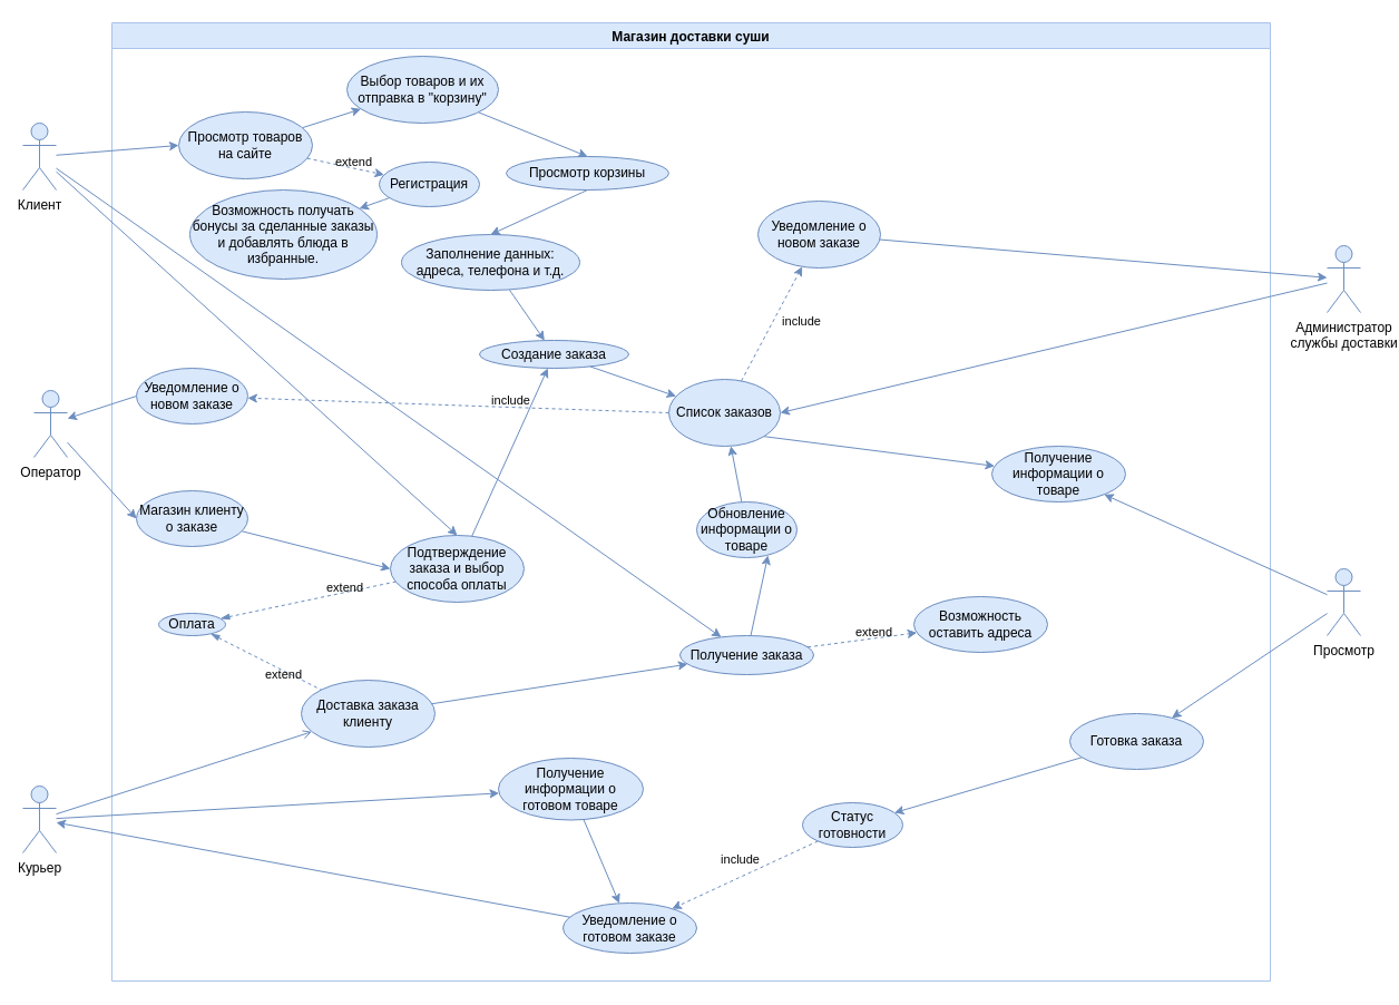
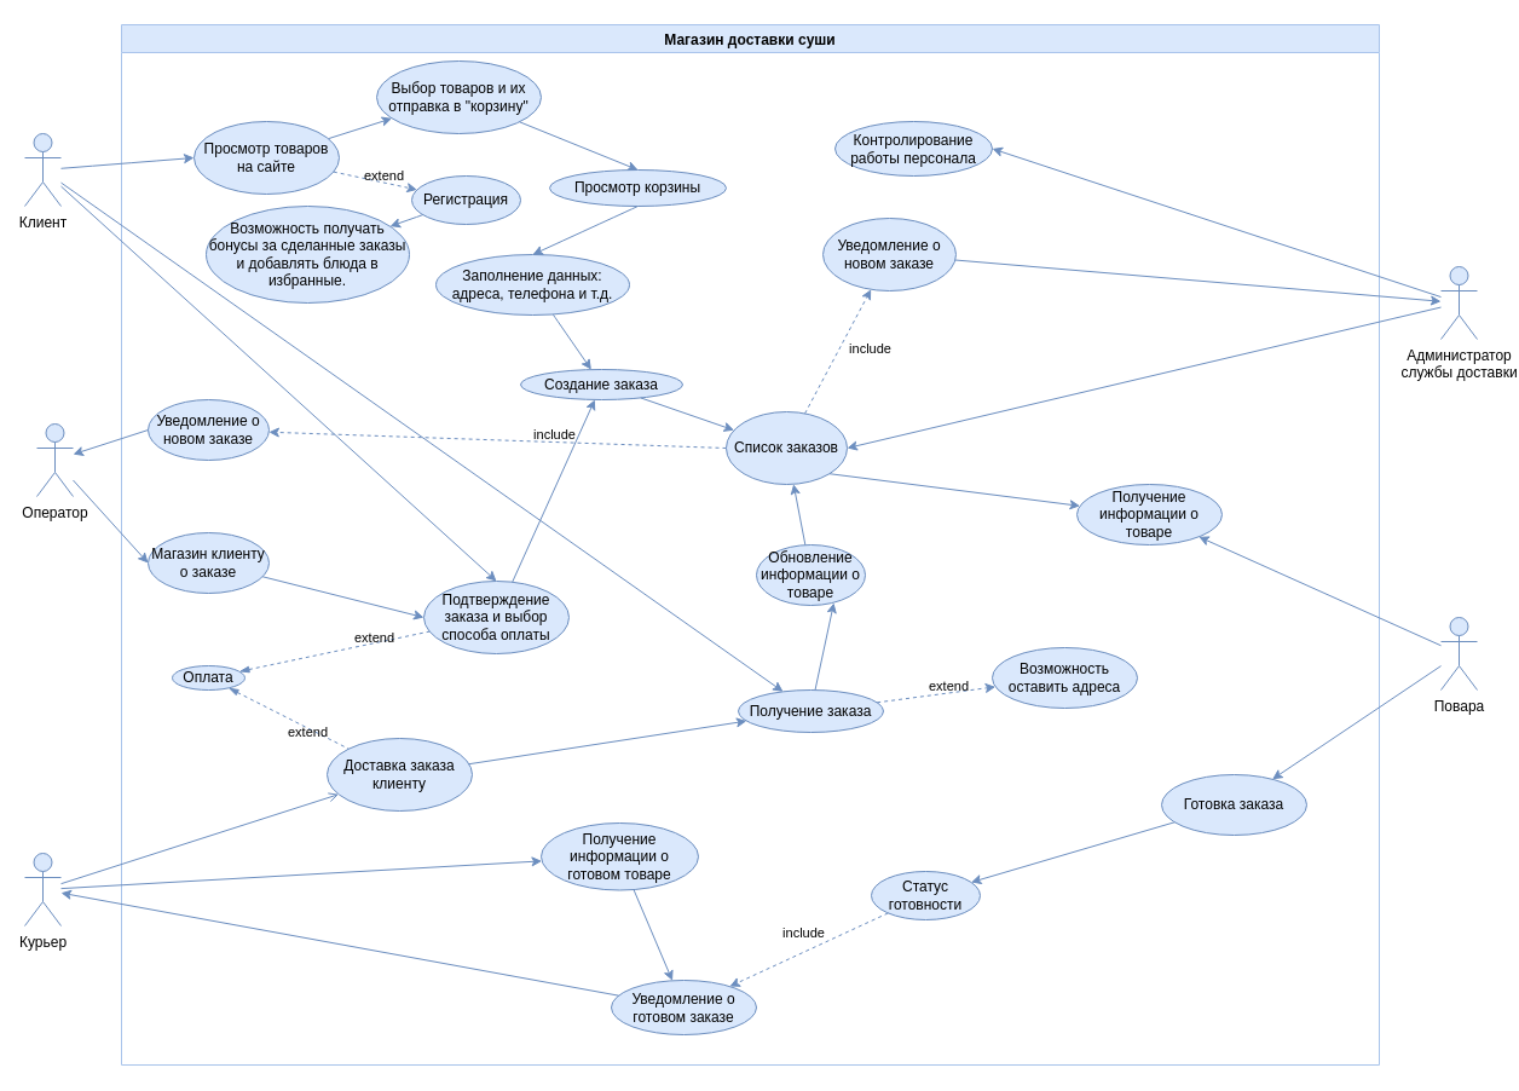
+ <mxCell id="23" value="Контролирование работы персонала" style="ellipse;whiteSpace=wrap;html=1;direction=west;fillColor=#dae8fc;strokeColor=#6c8ebf;" vertex="1" parent="2"><mxGeometry x="590" y="80" width="130" height="45" as="geometry" /></mxCell>
+ <mxCell id="63" value="" style="endArrow=classic;html=1;rounded=1;entryX=0;entryY=0.5;entryDx=0;entryDy=0;fillColor=#dae8fc;strokeColor=#6c8ebf;" edge="1" parent="1" source="59" target="23"><mxGeometry width="50" height="50" relative="1" as="geometry"><mxPoint x="370" y="410" as="sourcePoint" /><mxPoint x="420" y="360" as="targetPoint" /></mxGeometry></mxCell>
- <mxCell id="56" value="Просмотр" style="shape=umlActor;verticalLabelPosition=bottom;verticalAlign=top;html=1;outlineConnect=0;fillColor=#dae8fc;strokeColor=#6c8ebf;" vertex="1" parent="1"><mxGeometry x="1191" y="510" width="30" height="60" as="geometry" /></mxCell>
+ <mxCell id="56" value="Повара" style="shape=umlActor;verticalLabelPosition=bottom;verticalAlign=top;html=1;outlineConnect=0;fillColor=#dae8fc;strokeColor=#6c8ebf;" vertex="1" parent="1"><mxGeometry x="1191" y="510" width="30" height="60" as="geometry" /></mxCell>
